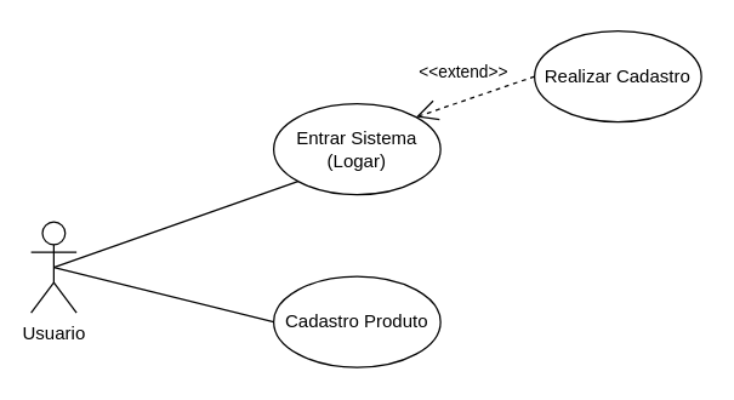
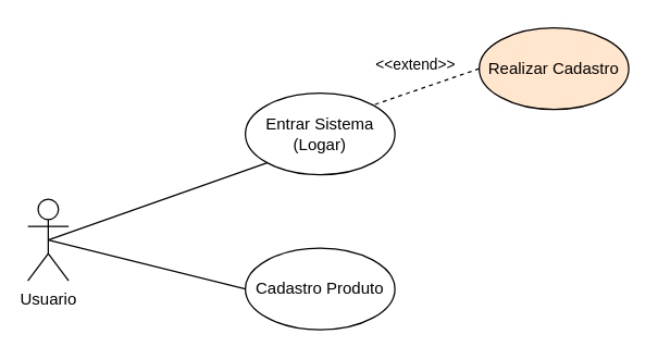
- <mxCell id="7" value="Realizar Cadastro" style="ellipse;whiteSpace=wrap;html=1;" parent="1" vertex="1"><mxGeometry x="352" y="20" width="110" height="60" as="geometry" /></mxCell>
+ <mxCell id="7" value="Realizar Cadastro" style="ellipse;whiteSpace=wrap;html=1;fillColor=#ffe6cc;" parent="1" vertex="1"><mxGeometry x="352" y="20" width="110" height="60" as="geometry" /></mxCell>
- <mxCell id="8" value="&amp;lt;&amp;lt;extend&amp;gt;&amp;gt;" style="endArrow=open;endSize=12;dashed=1;html=1;entryX=1;entryY=0;entryDx=0;entryDy=0;exitX=0;exitY=0.5;exitDx=0;exitDy=0;" edge="1" parent="1" source="7" target="4"><mxGeometry x="0.049" y="-18" width="160" relative="1" as="geometry"><mxPoint x="299" y="24" as="sourcePoint" /><mxPoint x="235" y="128" as="targetPoint" /><mxPoint as="offset" /></mxGeometry></mxCell>
+ <mxCell id="8" value="&amp;lt;&amp;lt;extend&amp;gt;&amp;gt;" style="endArrow=none;endSize=12;dashed=1;html=1;entryX=1;entryY=0;entryDx=0;entryDy=0;exitX=0;exitY=0.5;exitDx=0;exitDy=0;" edge="1" parent="1" source="7" target="4"><mxGeometry x="0.049" y="-18" width="160" relative="1" as="geometry"><mxPoint x="299" y="24" as="sourcePoint" /><mxPoint x="235" y="128" as="targetPoint" /><mxPoint as="offset" /></mxGeometry></mxCell>
